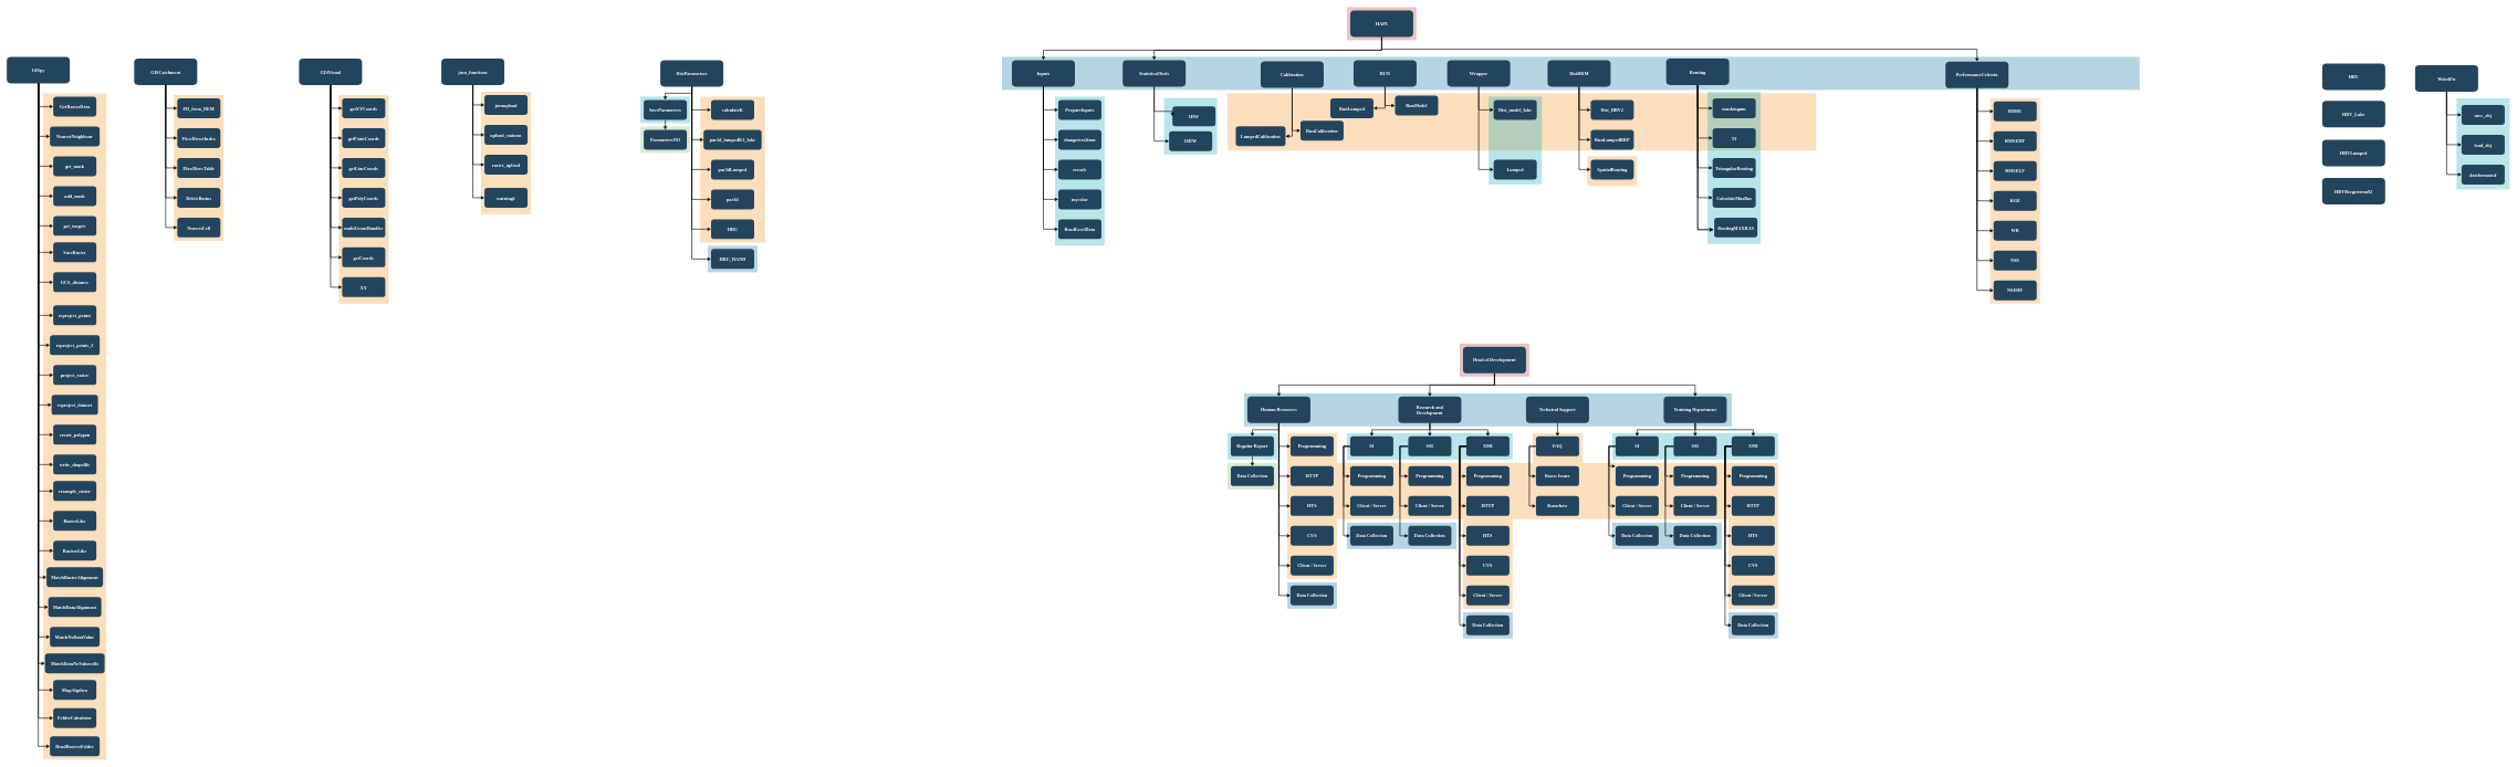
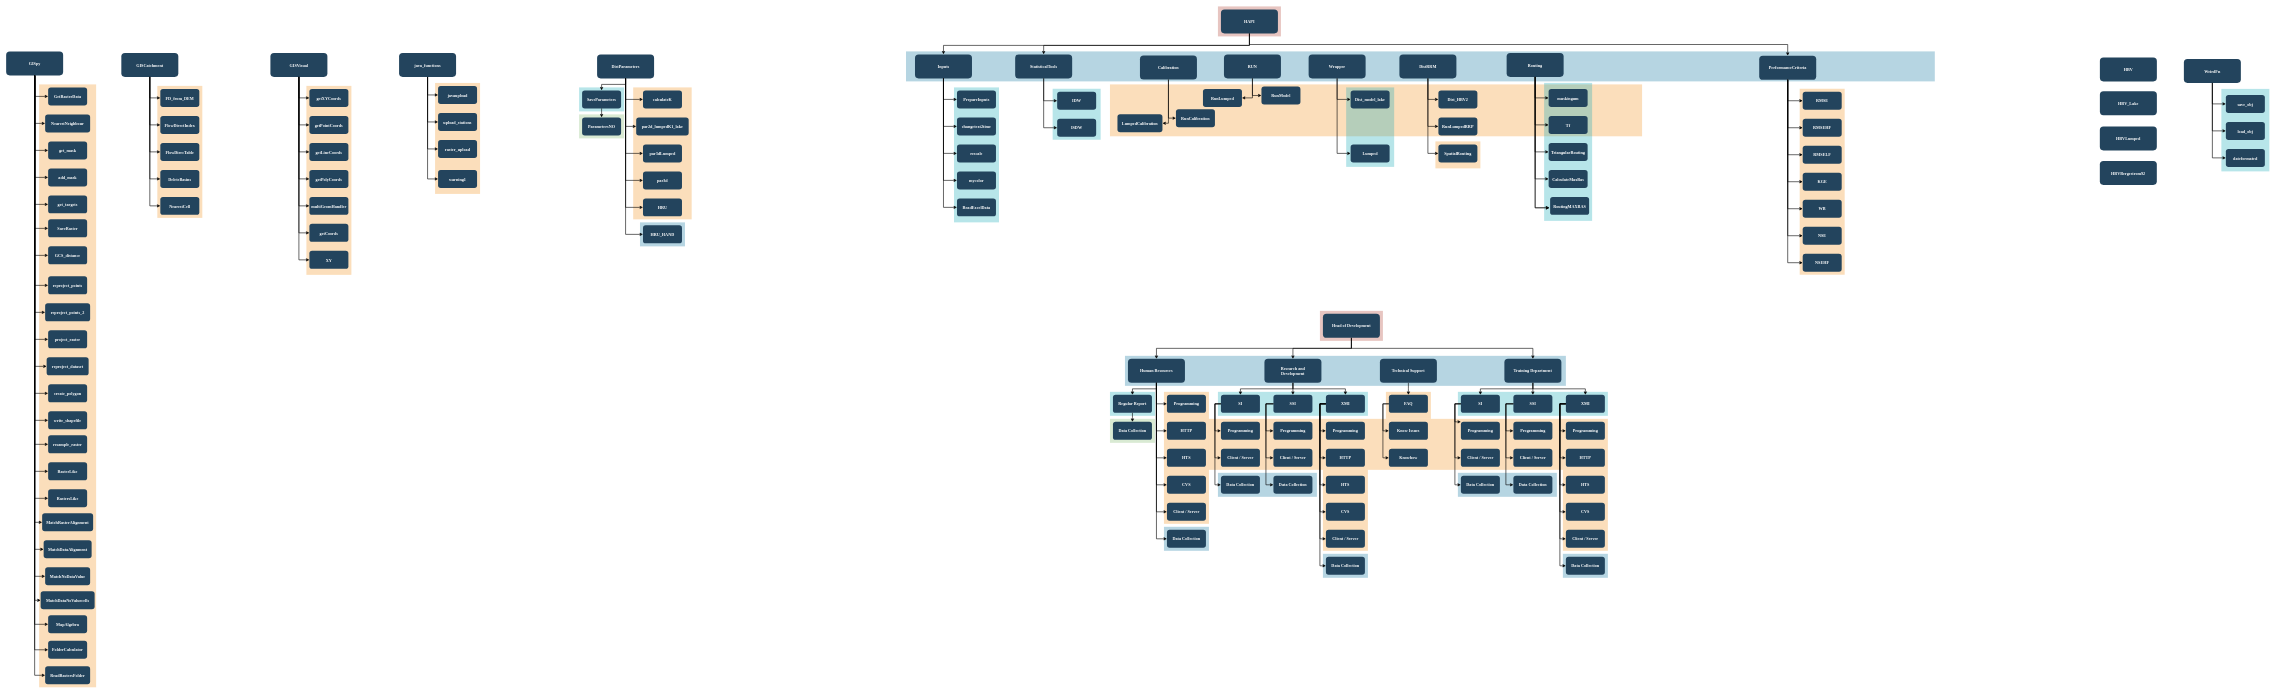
- <mxCell id="154" value="IDW" style="rounded=1;fillColor=#23445D;gradientColor=none;strokeColor=none;fontColor=#FFFFFF;fontStyle=1;fontFamily=Tahoma;fontSize=14" parent="1" vertex="1"><mxGeometry x="3534" y="319.5" width="130" height="60" as="geometry" /></mxCell>
+ <mxCell id="154" value="IDW" style="rounded=1;fillColor=#23445D;gradientColor=none;strokeColor=none;fontColor=#FFFFFF;fontStyle=1;fontFamily=Tahoma;fontSize=14" parent="1" vertex="1"><mxGeometry x="3524" y="304.5" width="130" height="60" as="geometry" /></mxCell>
